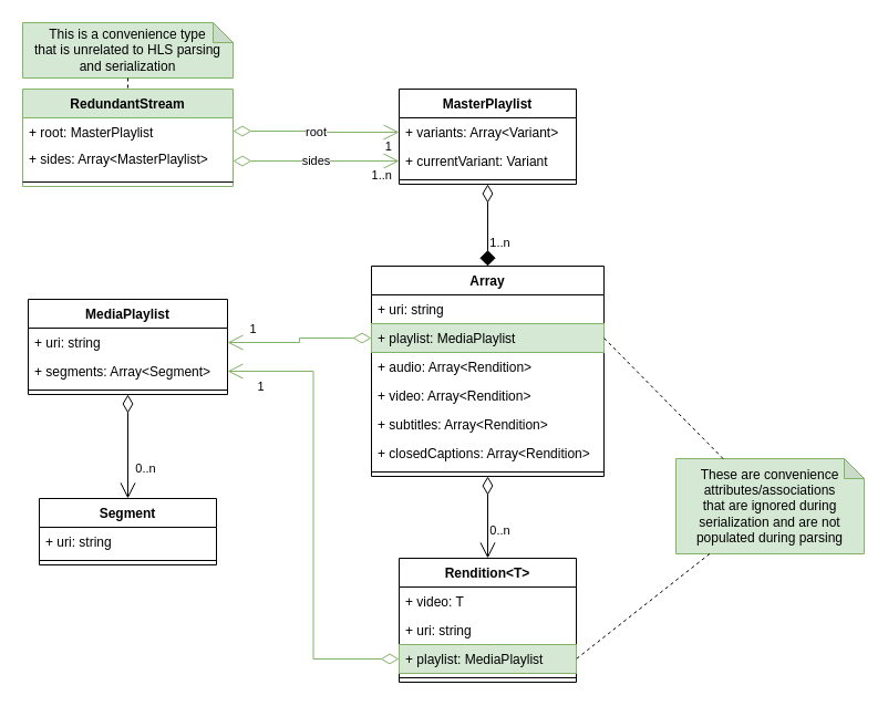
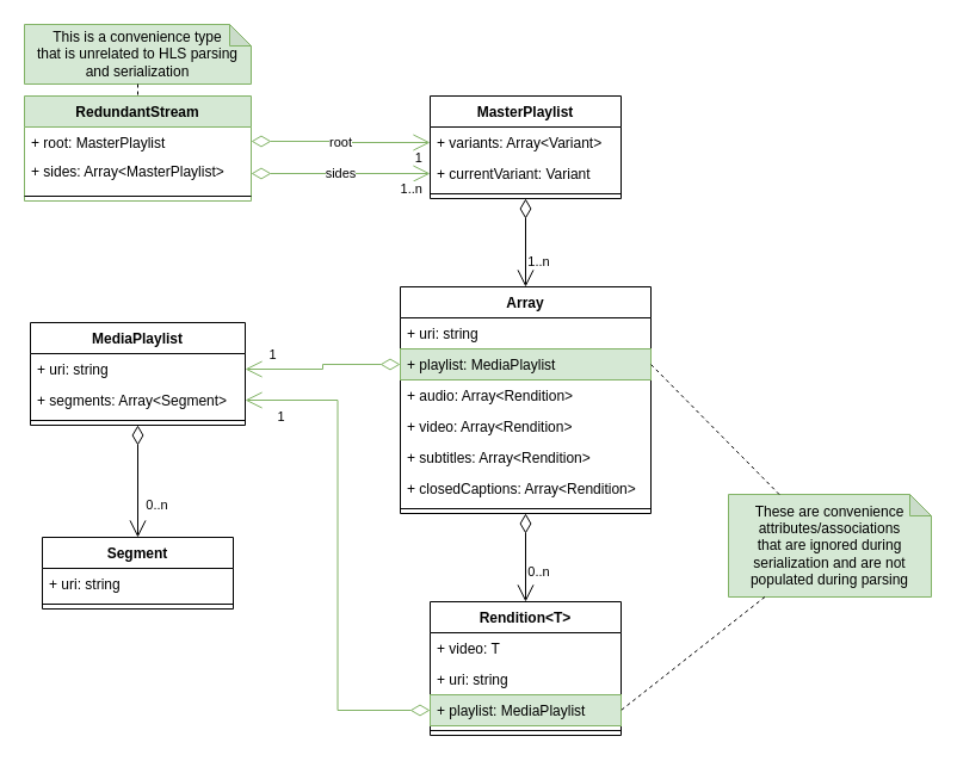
- <mxCell id="24" value="" style="endArrow=diamond;html=1;endSize=12;startArrow=diamondThin;startSize=14;startFill=0;edgeStyle=orthogonalEdgeStyle;rounded=0;" parent="1" source="6" target="14" edge="1"><mxGeometry relative="1" as="geometry"><mxPoint x="70" y="420" as="sourcePoint" /><mxPoint x="220" y="420" as="targetPoint" /></mxGeometry></mxCell>
+ <mxCell id="24" value="" style="endArrow=open;html=1;endSize=12;startArrow=diamondThin;startSize=14;startFill=0;edgeStyle=orthogonalEdgeStyle;rounded=0;" parent="1" source="6" target="14" edge="1"><mxGeometry relative="1" as="geometry"><mxPoint x="70" y="420" as="sourcePoint" /><mxPoint x="220" y="420" as="targetPoint" /></mxGeometry></mxCell>
